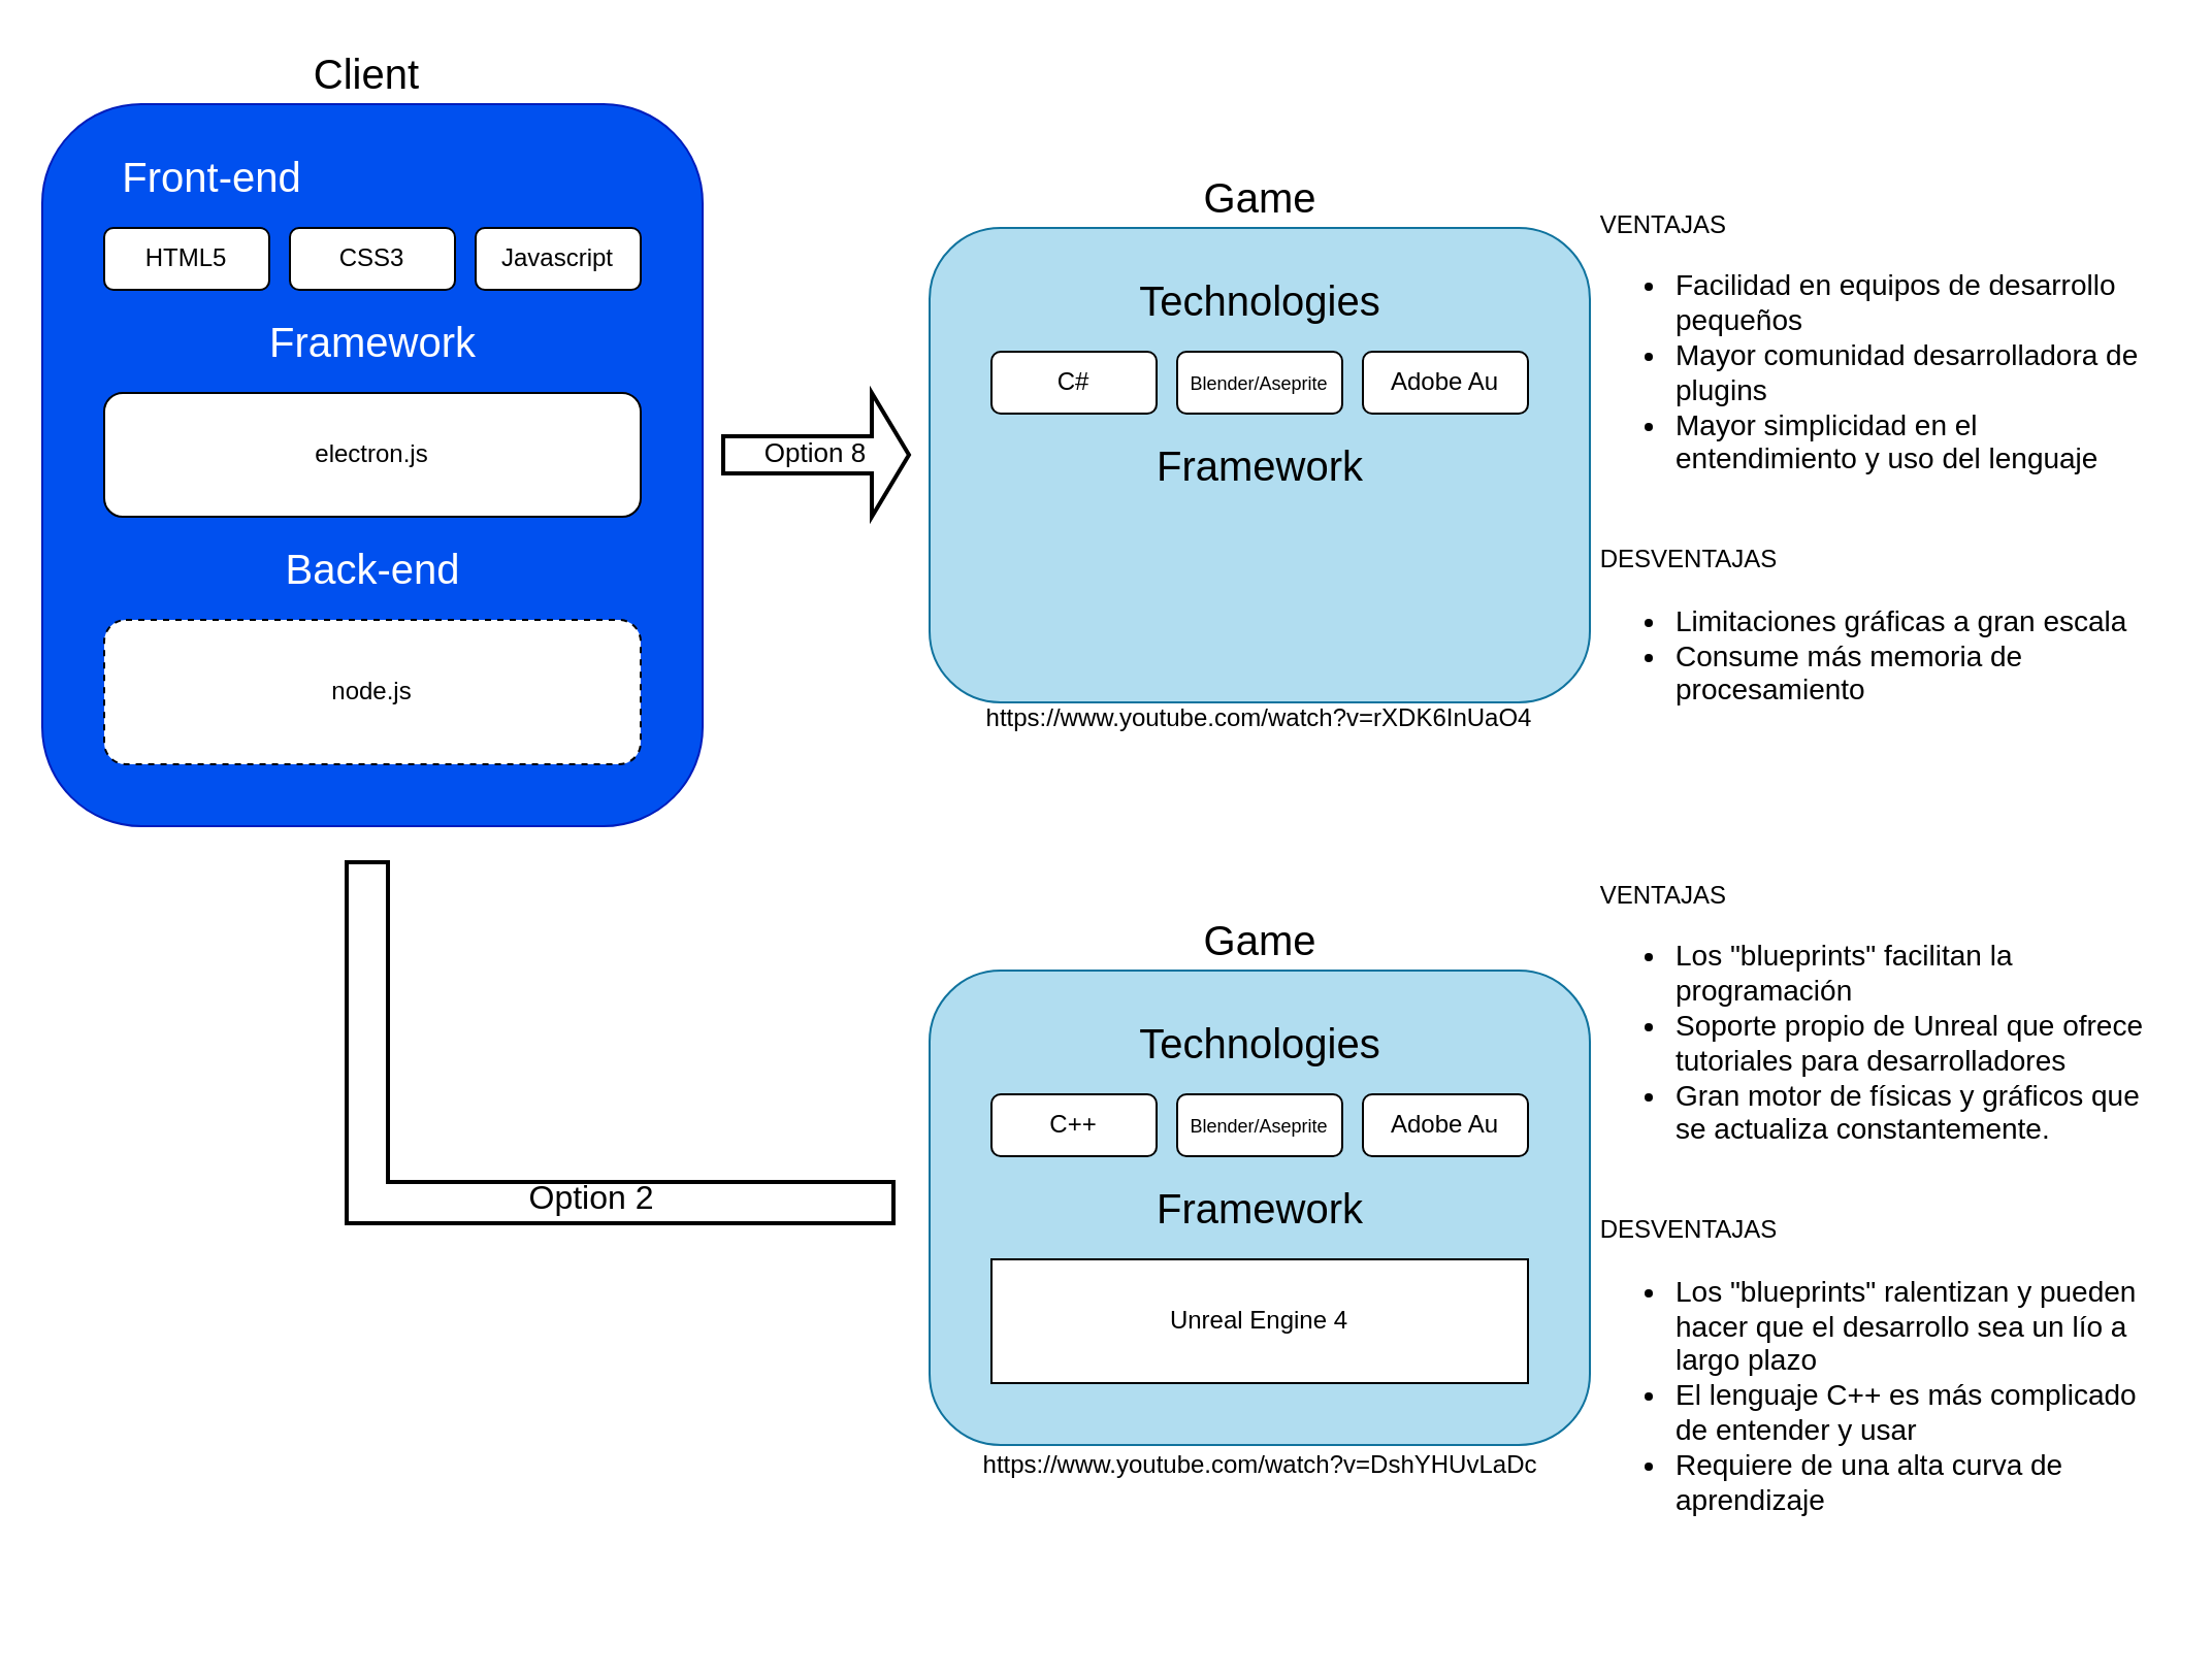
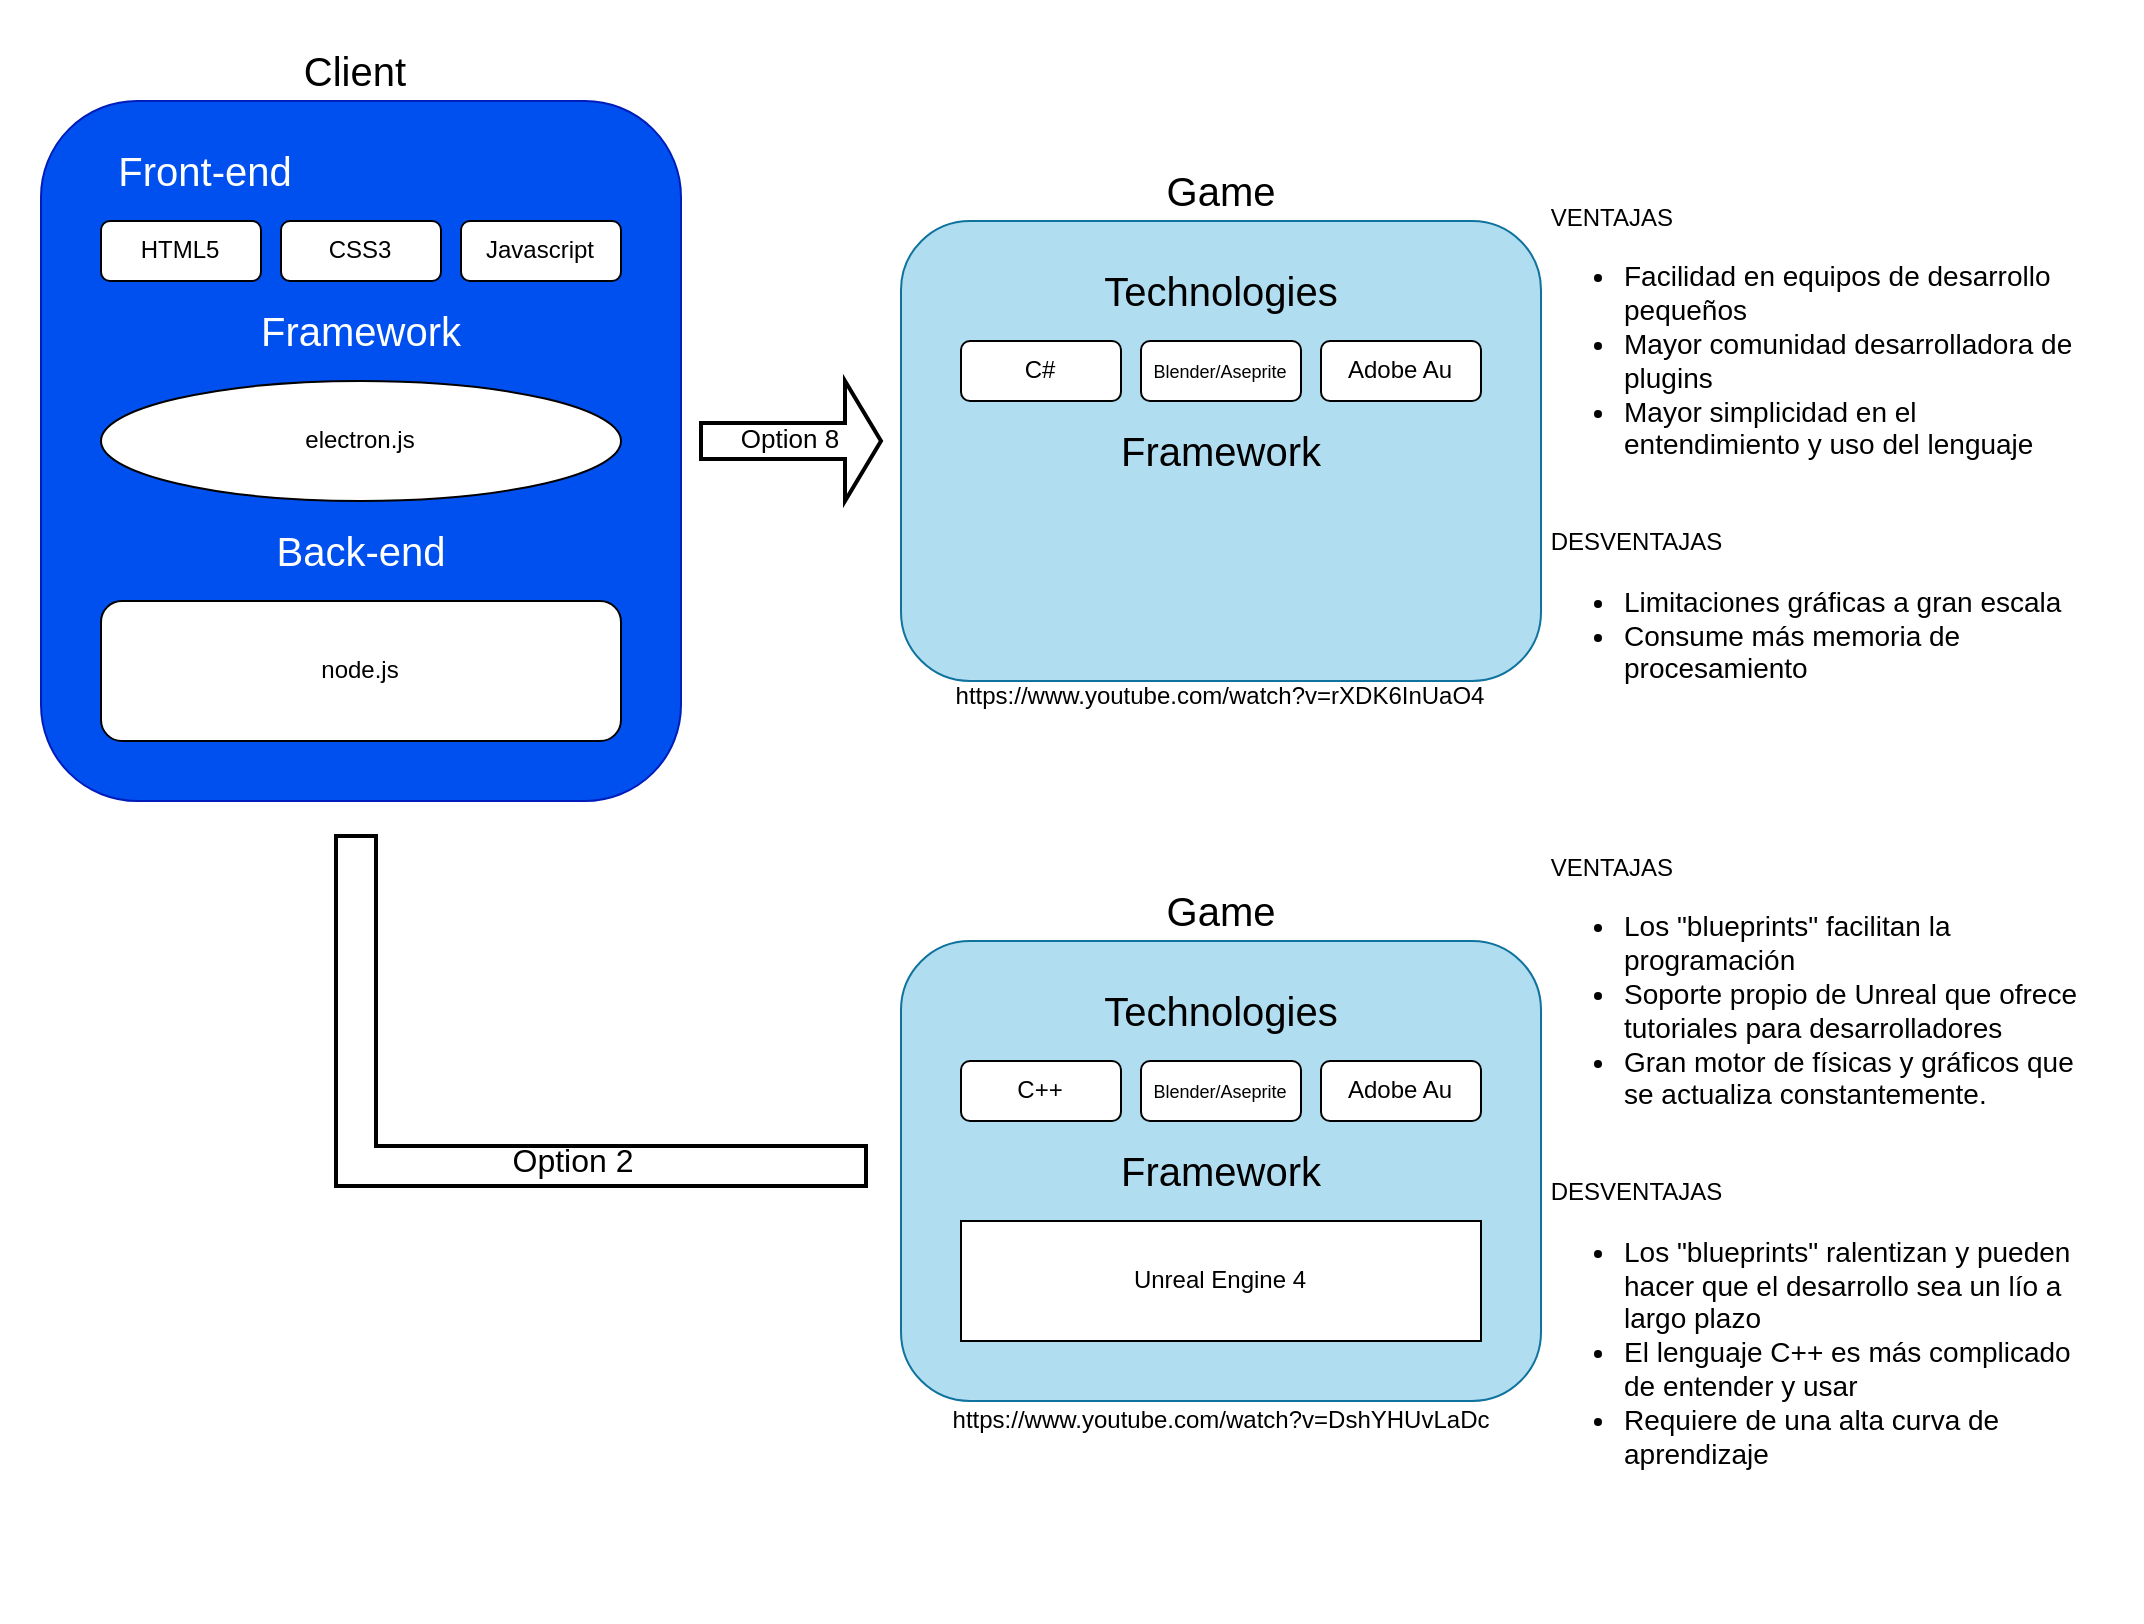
- <mxCell id="10" value="&lt;font color=&quot;#000000&quot;&gt;electron.js&lt;/font&gt;" style="rounded=1;whiteSpace=wrap;html=1;sketch=0;" parent="1" vertex="1"><mxGeometry x="50" y="190" width="260" height="60" as="geometry" /></mxCell>
+ <mxCell id="10" value="&lt;font color=&quot;#000000&quot;&gt;electron.js&lt;/font&gt;" style="ellipse;whiteSpace=wrap;html=1;sketch=0;" parent="1" vertex="1"><mxGeometry x="50" y="190" width="260" height="60" as="geometry" /></mxCell>
- <mxCell id="6" value="node.js" style="rounded=1;whiteSpace=wrap;html=1;sketch=0;dashed=1;" parent="1" vertex="1"><mxGeometry x="50" y="300" width="260" height="70" as="geometry" /></mxCell>
+ <mxCell id="6" value="node.js" style="rounded=1;whiteSpace=wrap;html=1;sketch=0;" parent="1" vertex="1"><mxGeometry x="50" y="300" width="260" height="70" as="geometry" /></mxCell>
